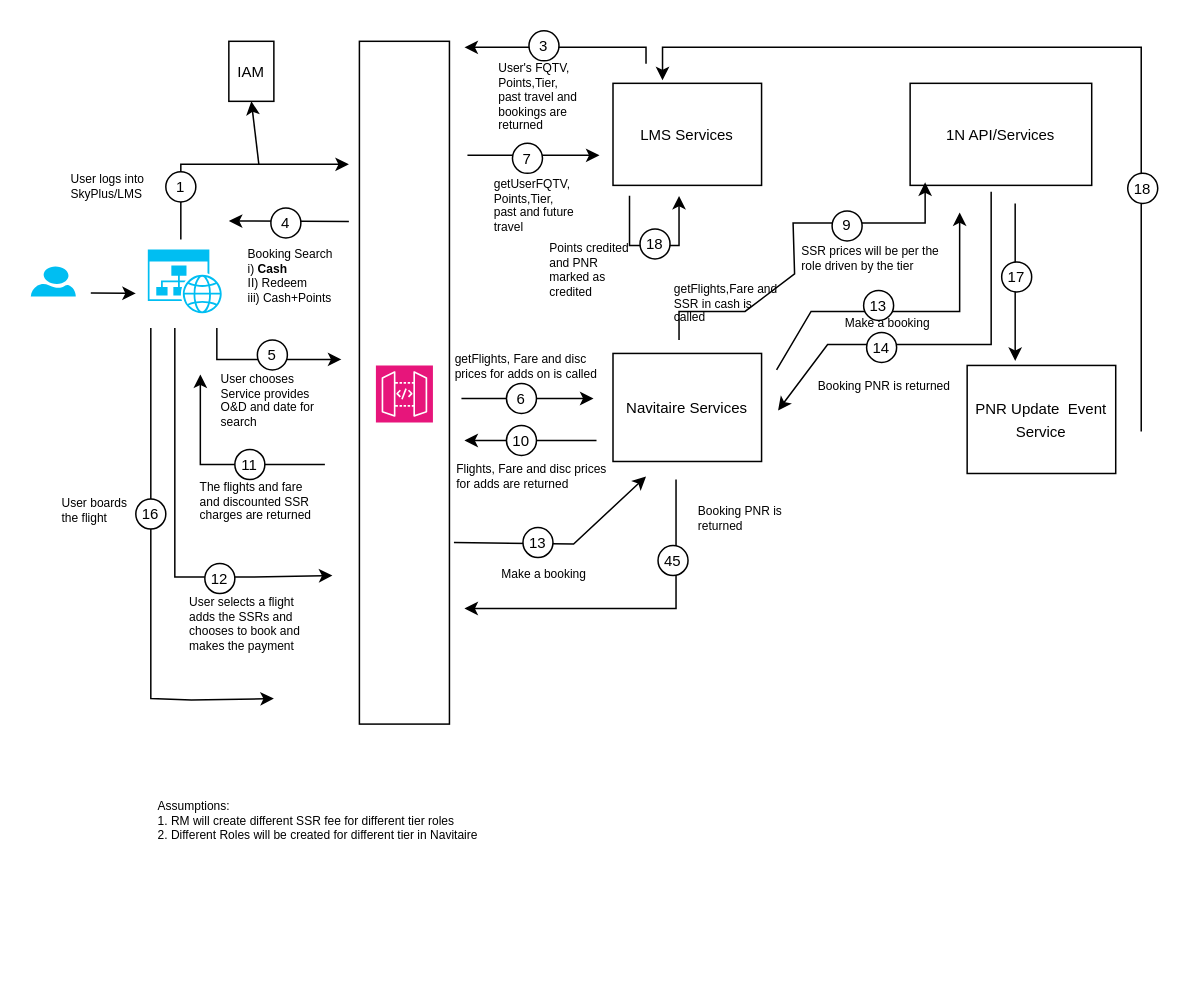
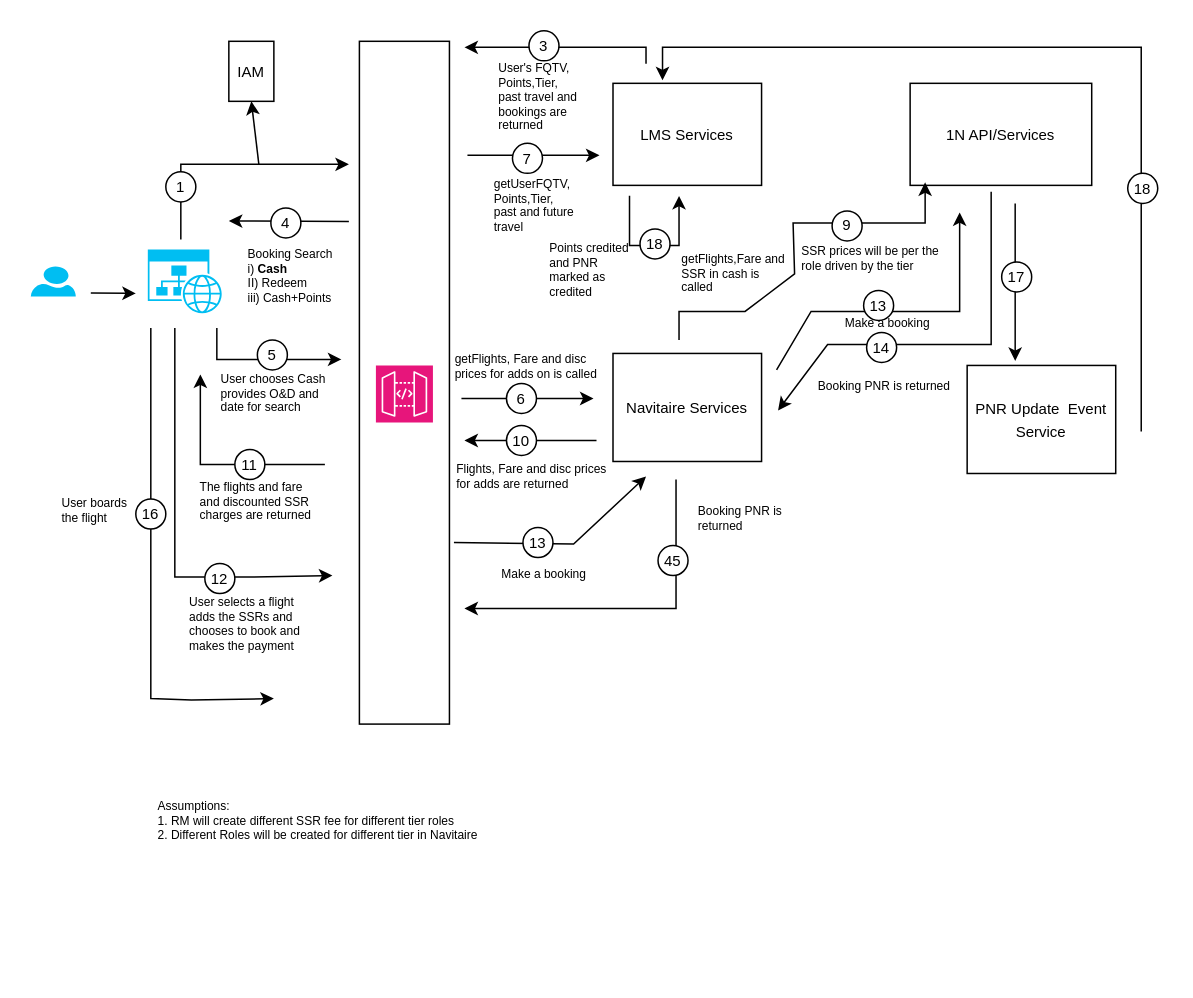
- <mxCell id="16" value="User logs into SkyPlus/LMS" style="text;html=1;strokeColor=none;fillColor=none;align=left;verticalAlign=top;whiteSpace=wrap;rounded=0;fontSize=8;" parent="1" vertex="1"><mxGeometry x="44.5" y="107.5" width="58.5" height="38.5" as="geometry" /></mxCell>
- <mxCell id="28" value="getFlights,Fare and SSR in cash is called" style="text;html=1;strokeColor=none;fillColor=none;align=left;verticalAlign=top;whiteSpace=wrap;rounded=0;fontSize=8;" parent="1" vertex="1"><mxGeometry x="447" y="181" width="72.75" height="33" as="geometry" /></mxCell>
+ <mxCell id="28" value="getFlights,Fare and SSR in cash is called" style="text;html=1;strokeColor=none;fillColor=none;align=left;verticalAlign=top;whiteSpace=wrap;rounded=0;fontSize=8;" parent="1" vertex="1"><mxGeometry x="452" y="161" width="72.75" height="33" as="geometry" /></mxCell>
- <mxCell id="20" value="User chooses Service provides O&amp;amp;D and date for search" style="text;html=1;strokeColor=none;fillColor=none;align=left;verticalAlign=top;whiteSpace=wrap;rounded=0;fontSize=8;" parent="1" vertex="1"><mxGeometry x="144.5" y="240.5" width="76.5" height="38.5" as="geometry" /></mxCell>
+ <mxCell id="20" value="User chooses Cash provides O&amp;amp;D and date for search" style="text;html=1;strokeColor=none;fillColor=none;align=left;verticalAlign=top;whiteSpace=wrap;rounded=0;fontSize=8;" parent="1" vertex="1"><mxGeometry x="144.5" y="240.5" width="76.5" height="38.5" as="geometry" /></mxCell>
